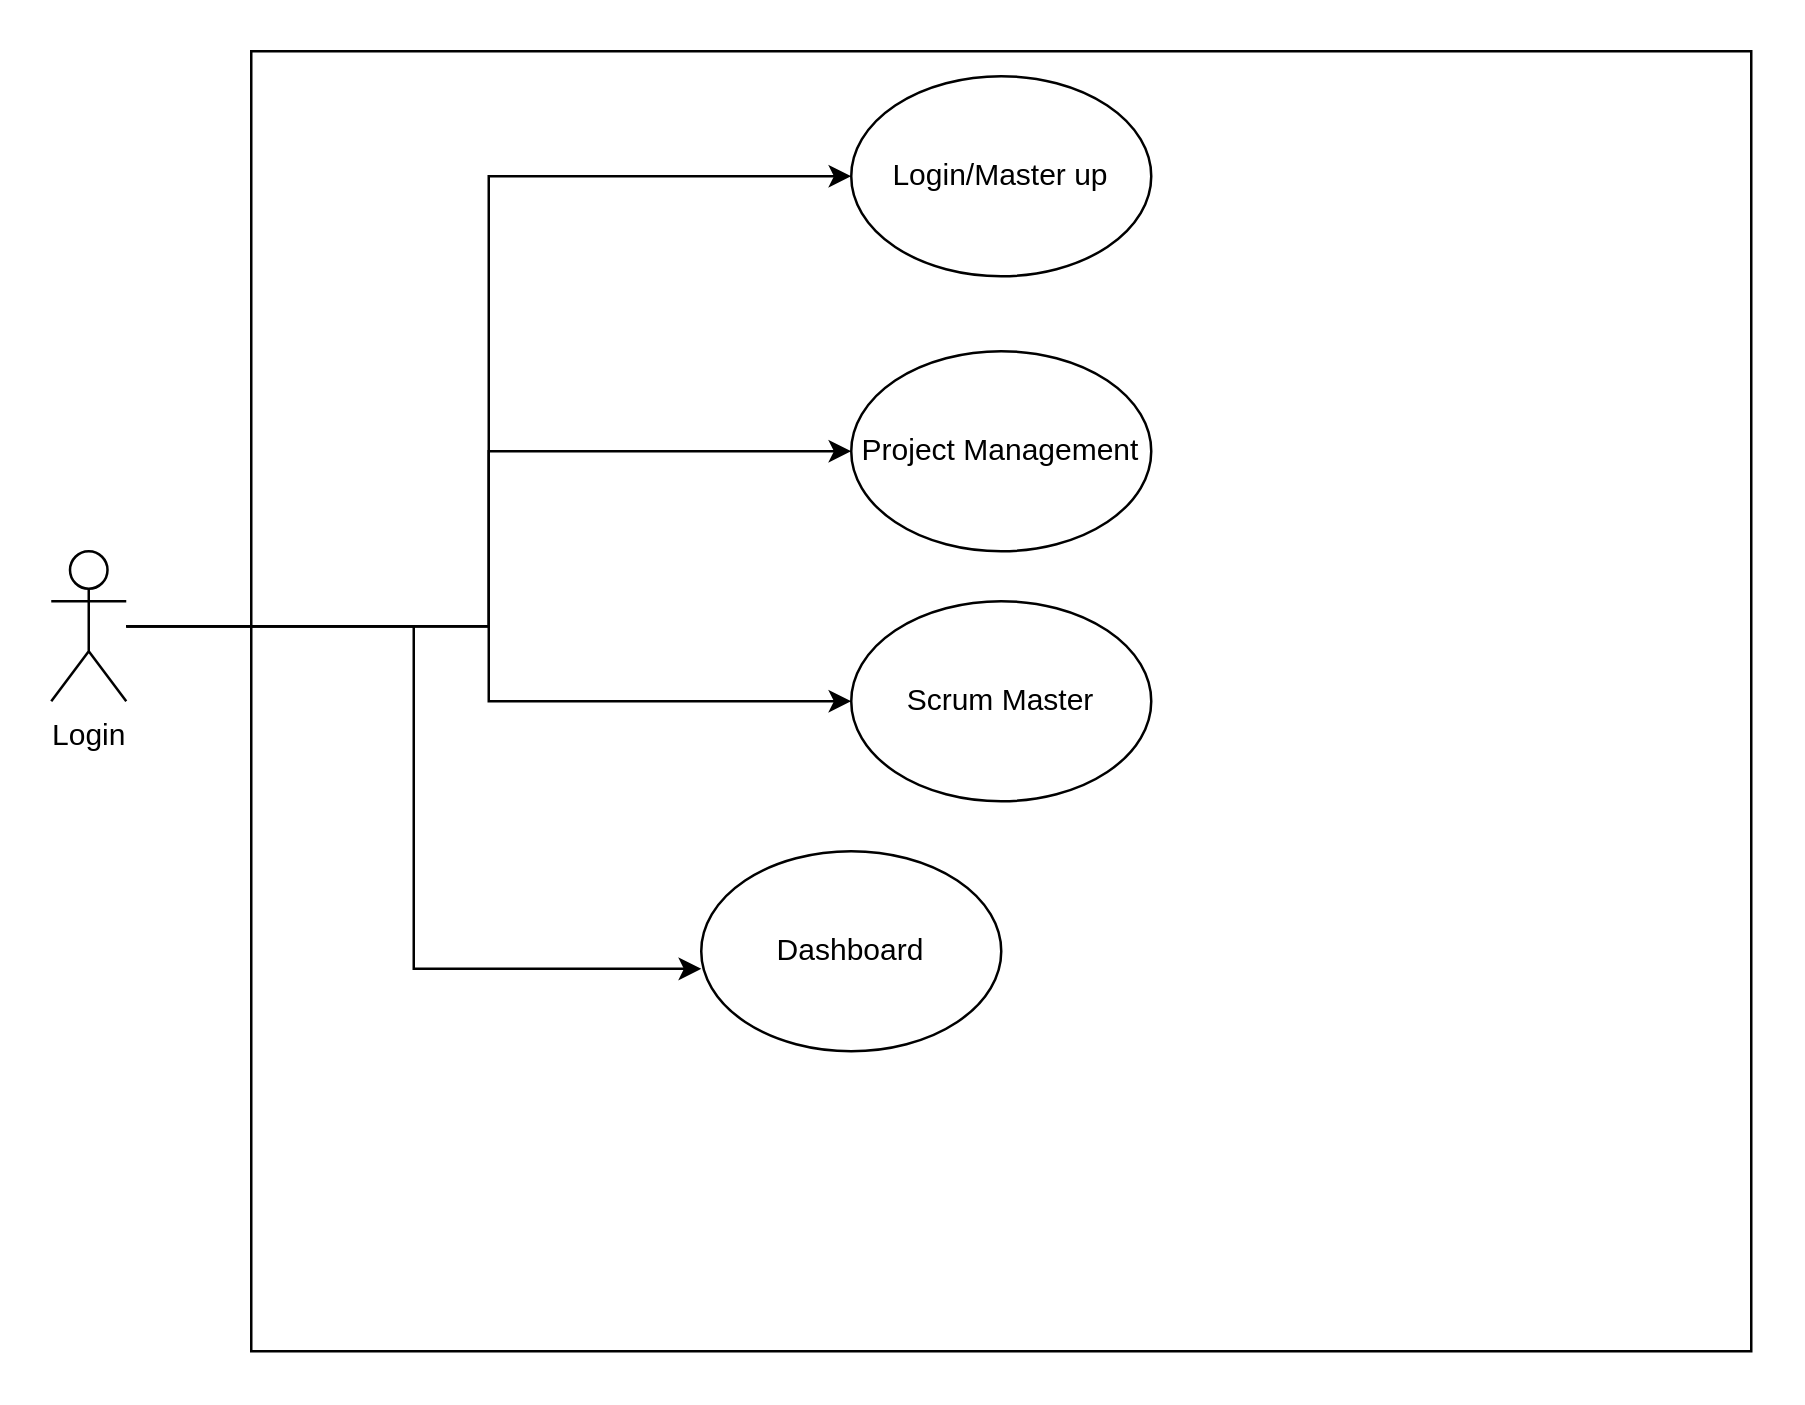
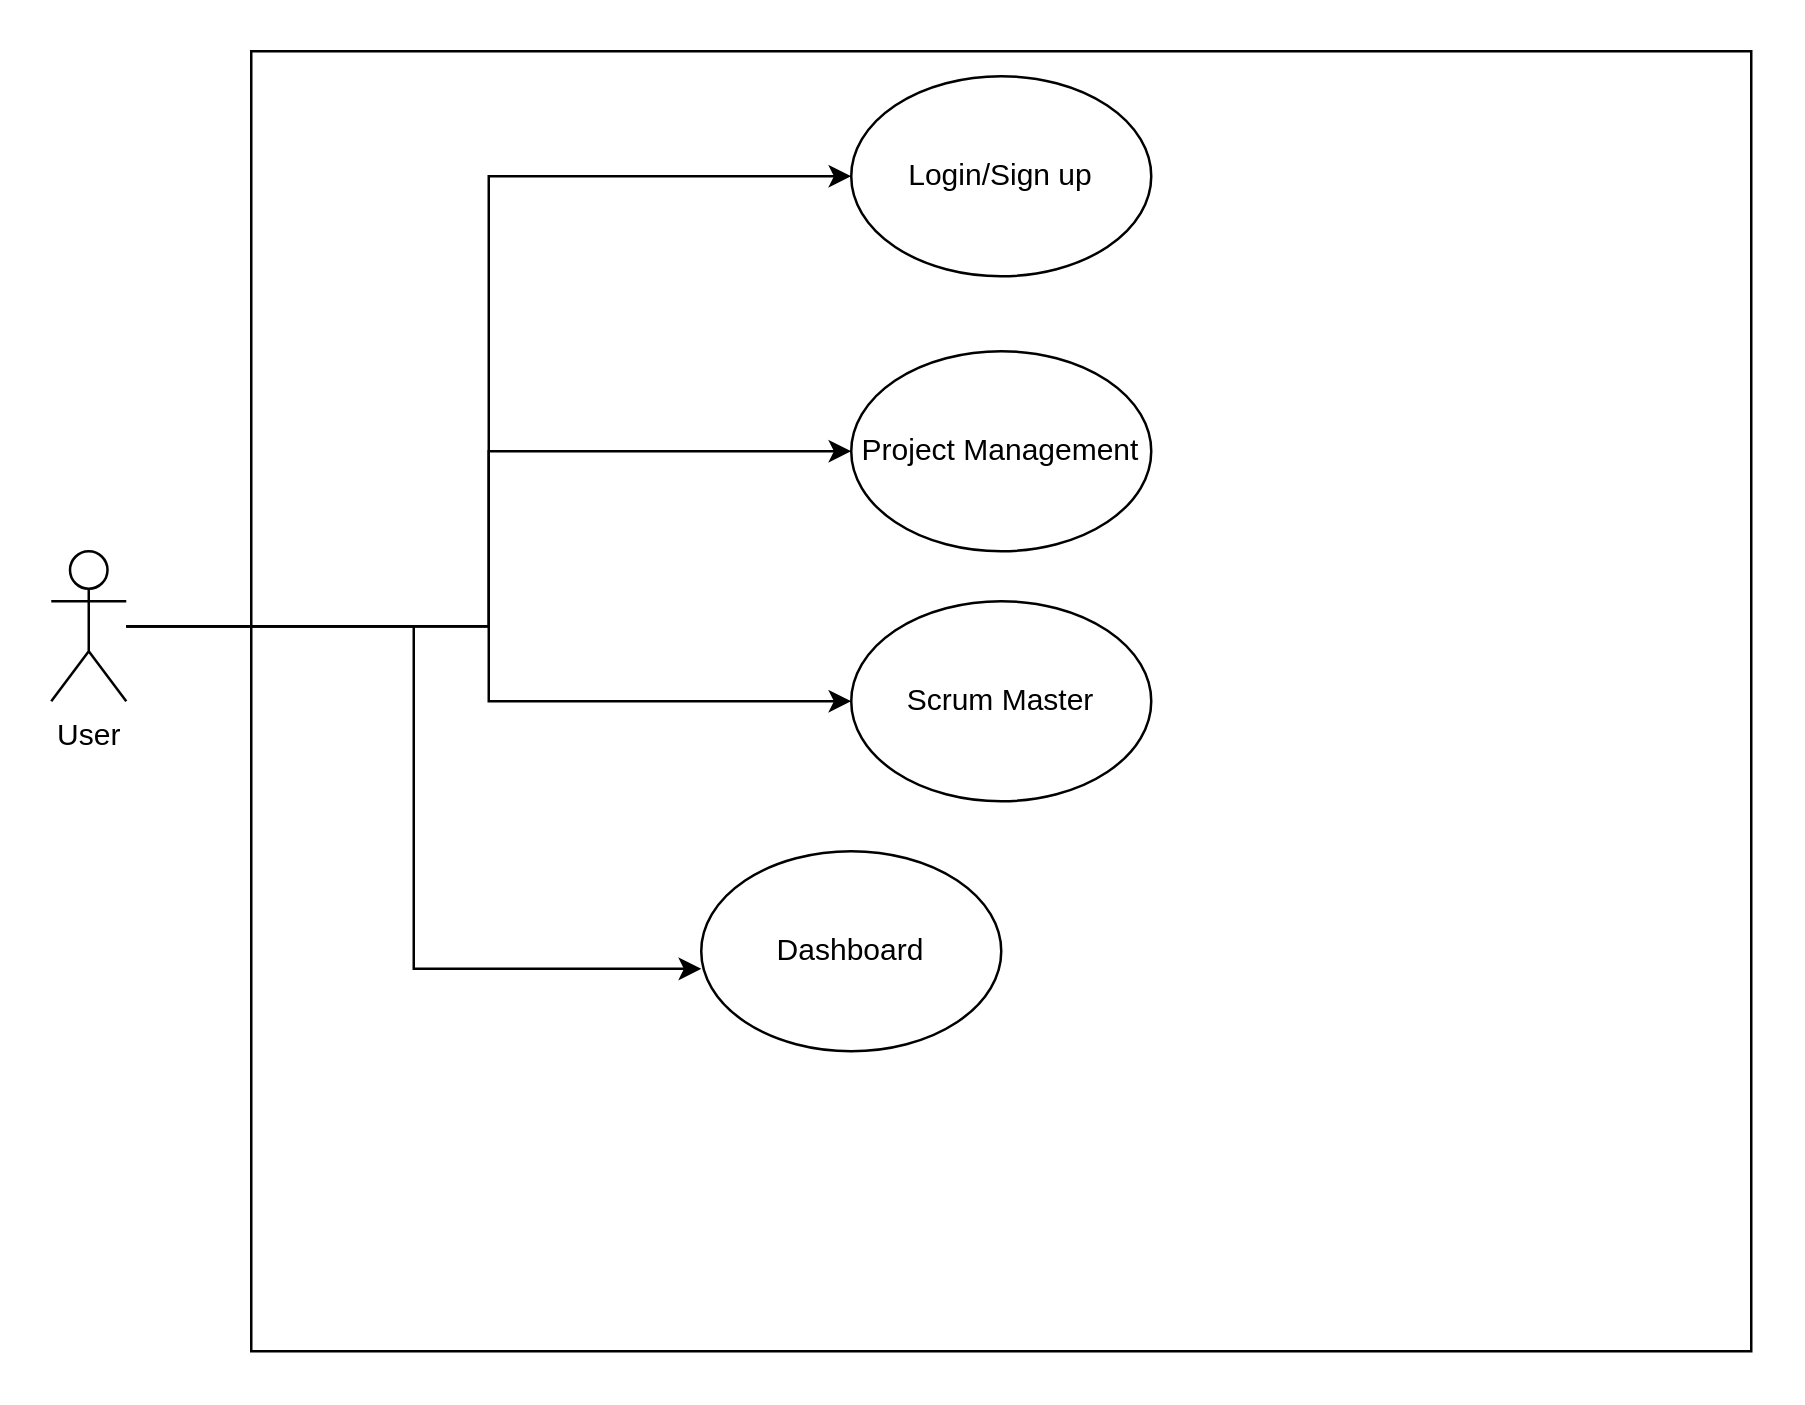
- <mxCell id="8" value="Login/Master up" style="ellipse;whiteSpace=wrap;html=1;" vertex="1" parent="1"><mxGeometry x="340" y="30" width="120" height="80" as="geometry" /></mxCell>
+ <mxCell id="8" value="Login/Sign up" style="ellipse;whiteSpace=wrap;html=1;" vertex="1" parent="1"><mxGeometry x="340" y="30" width="120" height="80" as="geometry" /></mxCell>
- <mxCell id="7" value="Login" style="shape=umlActor;verticalLabelPosition=bottom;labelBackgroundColor=#ffffff;verticalAlign=top;html=1;outlineConnect=0;" vertex="1" parent="1"><mxGeometry x="20" y="220" width="30" height="60" as="geometry" /></mxCell>
+ <mxCell id="7" value="User" style="shape=umlActor;verticalLabelPosition=bottom;labelBackgroundColor=#ffffff;verticalAlign=top;html=1;outlineConnect=0;" vertex="1" parent="1"><mxGeometry x="20" y="220" width="30" height="60" as="geometry" /></mxCell>
